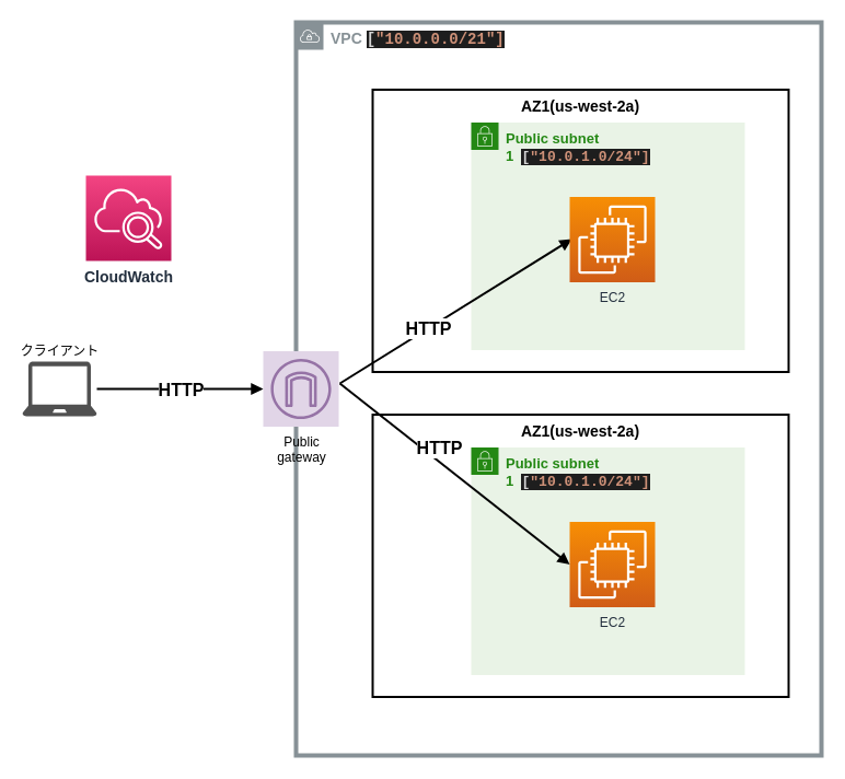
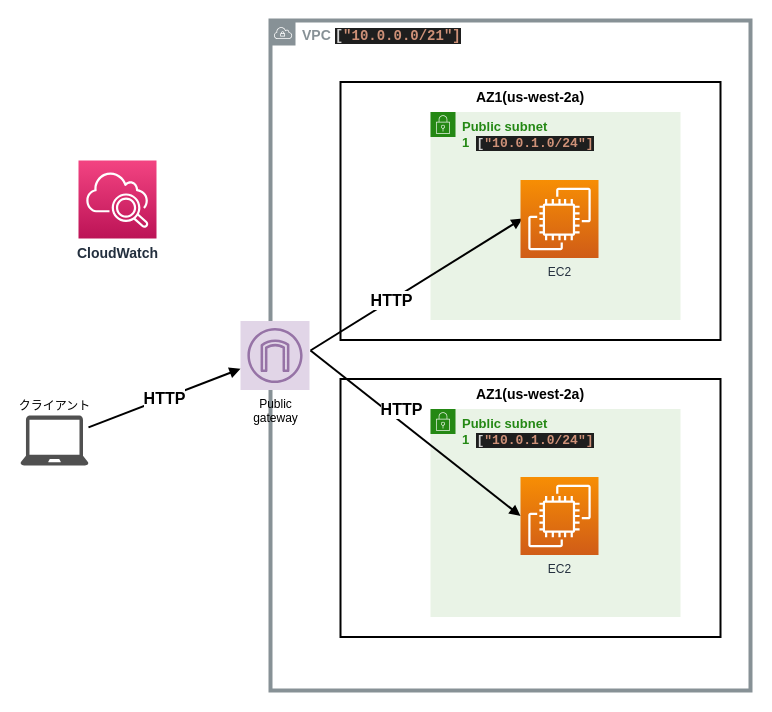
- <mxCell id="9" value="クライアント" style="sketch=0;pointerEvents=1;shadow=0;dashed=0;html=1;strokeColor=none;fillColor=#505050;labelPosition=center;verticalLabelPosition=top;verticalAlign=bottom;outlineConnect=0;align=center;shape=mxgraph.office.devices.laptop;rounded=0;fontSize=12;fontColor=#000000;" parent="1" vertex="1"><mxGeometry x="20" y="330" width="68" height="50" as="geometry" /></mxCell>
+ <mxCell id="9" value="クライアント" style="sketch=0;pointerEvents=1;shadow=0;dashed=0;html=1;strokeColor=none;fillColor=#505050;labelPosition=center;verticalLabelPosition=top;verticalAlign=bottom;outlineConnect=0;align=center;shape=mxgraph.office.devices.laptop;rounded=0;fontSize=12;fontColor=#000000;" parent="1" vertex="1"><mxGeometry x="20" y="415" width="68" height="50" as="geometry" /></mxCell>
